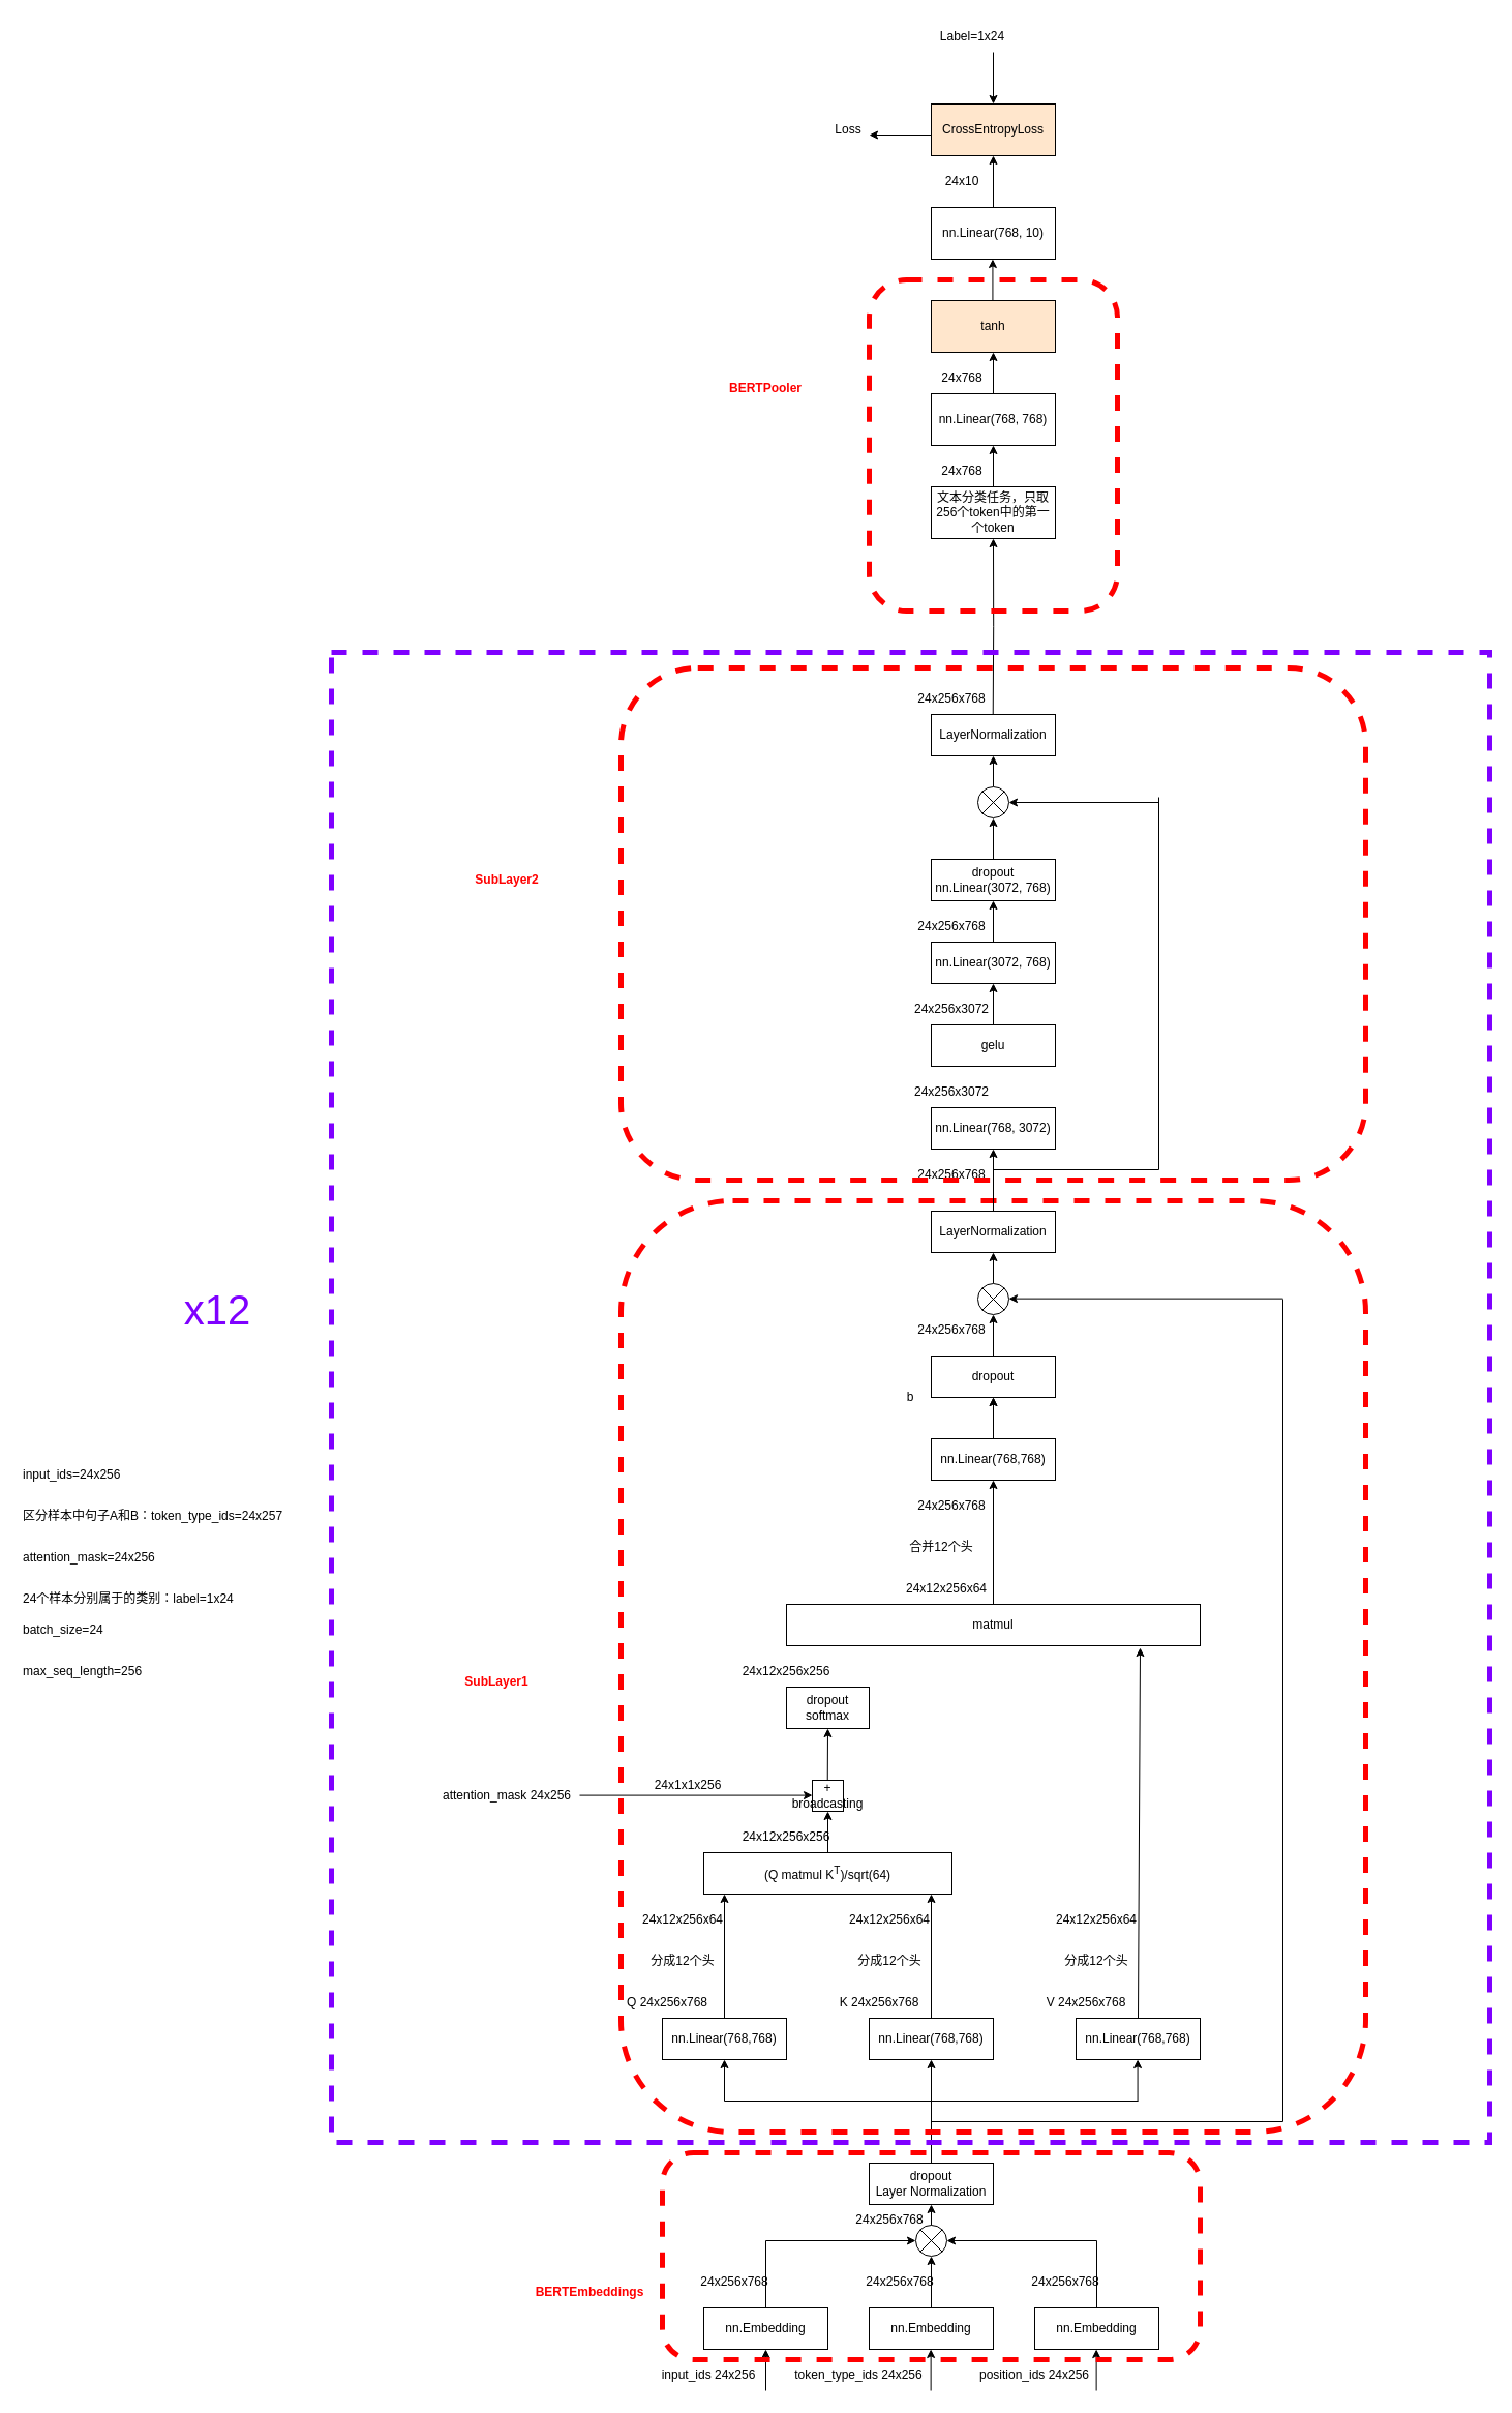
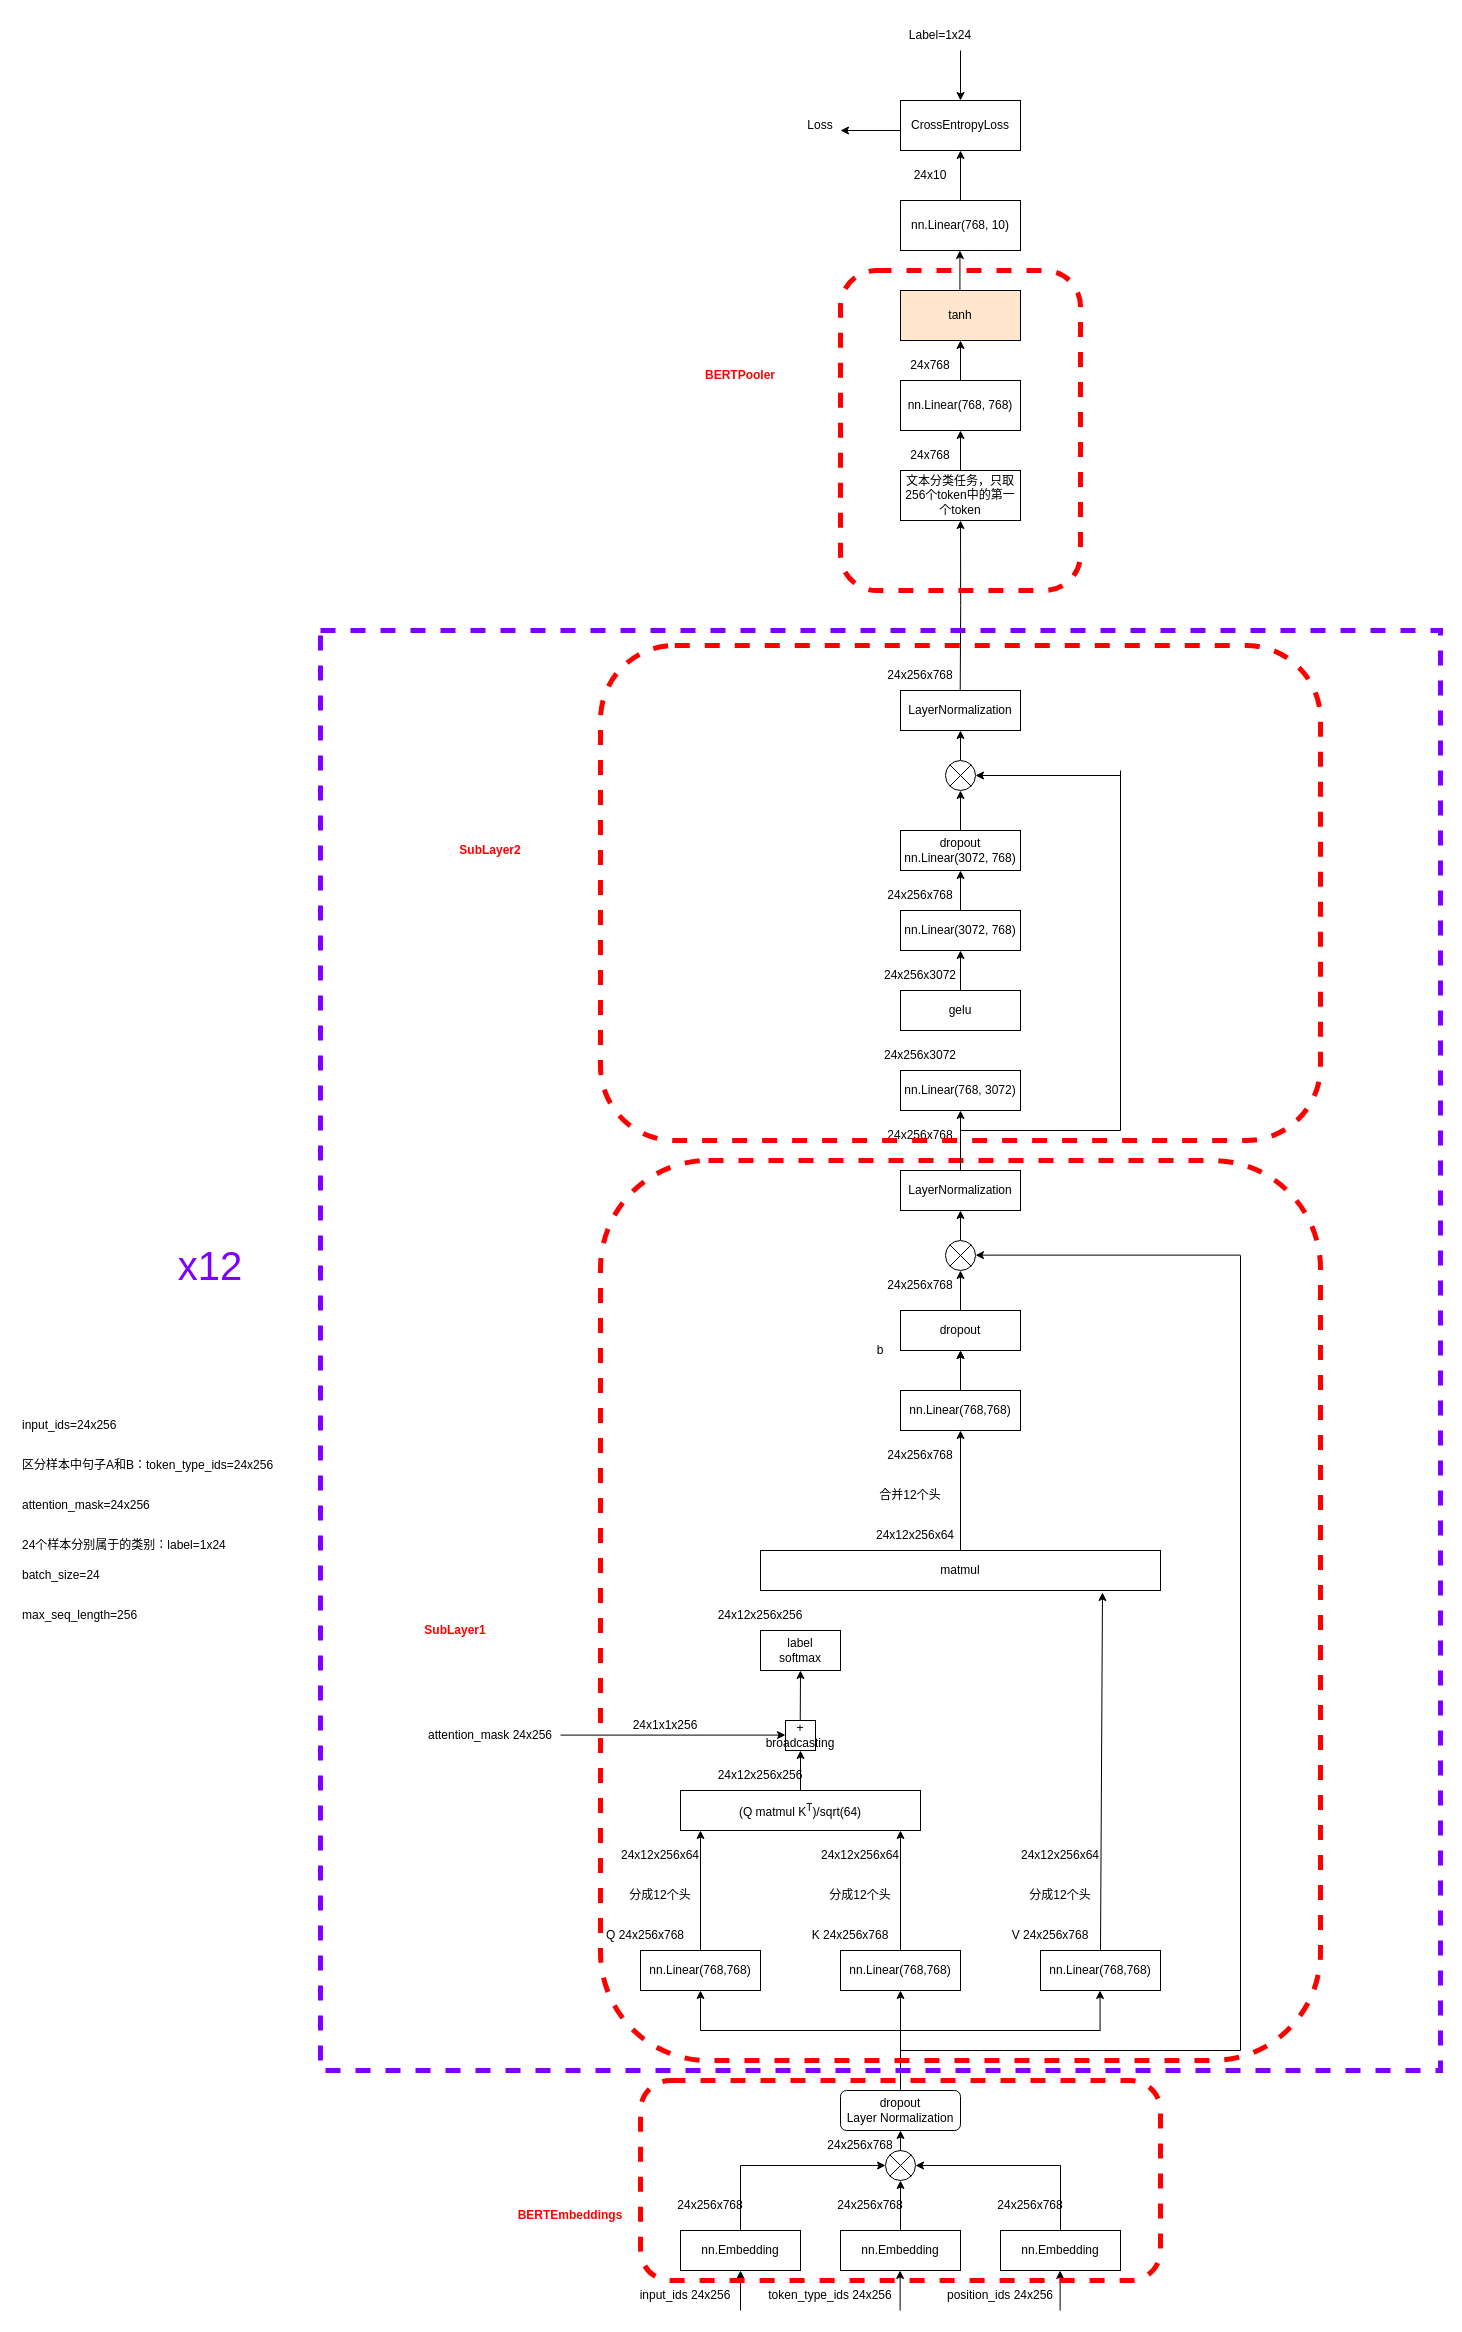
- <mxCell id="115" value="CrossEntropyLoss" style="rounded=0;whiteSpace=wrap;html=1;fillColor=#ffe6cc;" vertex="1" parent="1"><mxGeometry x="900" y="100" width="120" height="50" as="geometry" /></mxCell>
+ <mxCell id="115" value="CrossEntropyLoss" style="rounded=0;whiteSpace=wrap;html=1;" vertex="1" parent="1"><mxGeometry x="900" y="100" width="120" height="50" as="geometry" /></mxCell>
- <mxCell id="7" value="区分样本中句子A和B：token_type_ids=24x257" style="text;html=1;align=left;verticalAlign=middle;whiteSpace=wrap;rounded=0;" vertex="1" parent="1"><mxGeometry x="20" y="1450" width="260" height="30" as="geometry" /></mxCell>
+ <mxCell id="7" value="区分样本中句子A和B：token_type_ids=24x256" style="text;html=1;align=left;verticalAlign=middle;whiteSpace=wrap;rounded=0;" vertex="1" parent="1"><mxGeometry x="20" y="1450" width="260" height="30" as="geometry" /></mxCell>
- <mxCell id="77" value="&lt;font color=&quot;#ff0000&quot;&gt;&lt;b&gt;SubLayer1&lt;/b&gt;&lt;/font&gt;" style="text;html=1;align=center;verticalAlign=middle;whiteSpace=wrap;rounded=0;" vertex="1" parent="1"><mxGeometry x="450" y="1610" width="60" height="30" as="geometry" /></mxCell>
+ <mxCell id="77" value="&lt;font color=&quot;#ff0000&quot;&gt;&lt;b&gt;SubLayer1&lt;/b&gt;&lt;/font&gt;" style="text;html=1;align=center;verticalAlign=middle;whiteSpace=wrap;rounded=0;" vertex="1" parent="1"><mxGeometry x="425" y="1615" width="60" height="30" as="geometry" /></mxCell>
- <mxCell id="57" value="&lt;div&gt;dropout&lt;/div&gt;softmax" style="rounded=0;whiteSpace=wrap;html=1;" vertex="1" parent="1"><mxGeometry x="760" y="1630" width="80" height="40" as="geometry" /></mxCell>
+ <mxCell id="57" value="&lt;div&gt;label&lt;/div&gt;softmax" style="rounded=0;whiteSpace=wrap;html=1;" vertex="1" parent="1"><mxGeometry x="760" y="1630" width="80" height="40" as="geometry" /></mxCell>
- <mxCell id="26" value="&lt;div&gt;dropout&lt;/div&gt;Layer Normalization" style="rounded=0;whiteSpace=wrap;html=1;" vertex="1" parent="1"><mxGeometry x="840" y="2090" width="120" height="40" as="geometry" /></mxCell>
+ <mxCell id="26" value="&lt;div&gt;dropout&lt;/div&gt;Layer Normalization" style="whiteSpace=wrap;html=1;rounded=1;" vertex="1" parent="1"><mxGeometry x="840" y="2090" width="120" height="40" as="geometry" /></mxCell>
